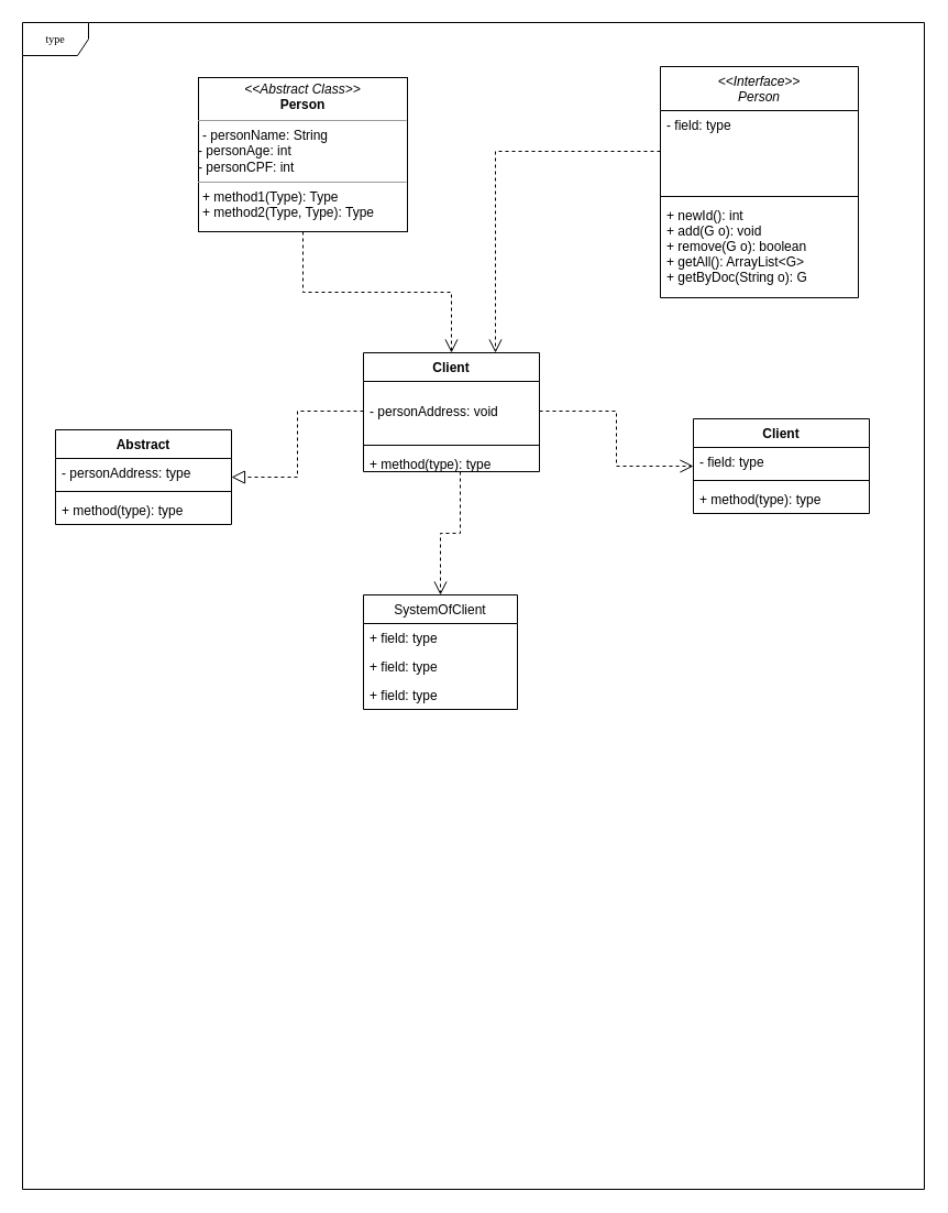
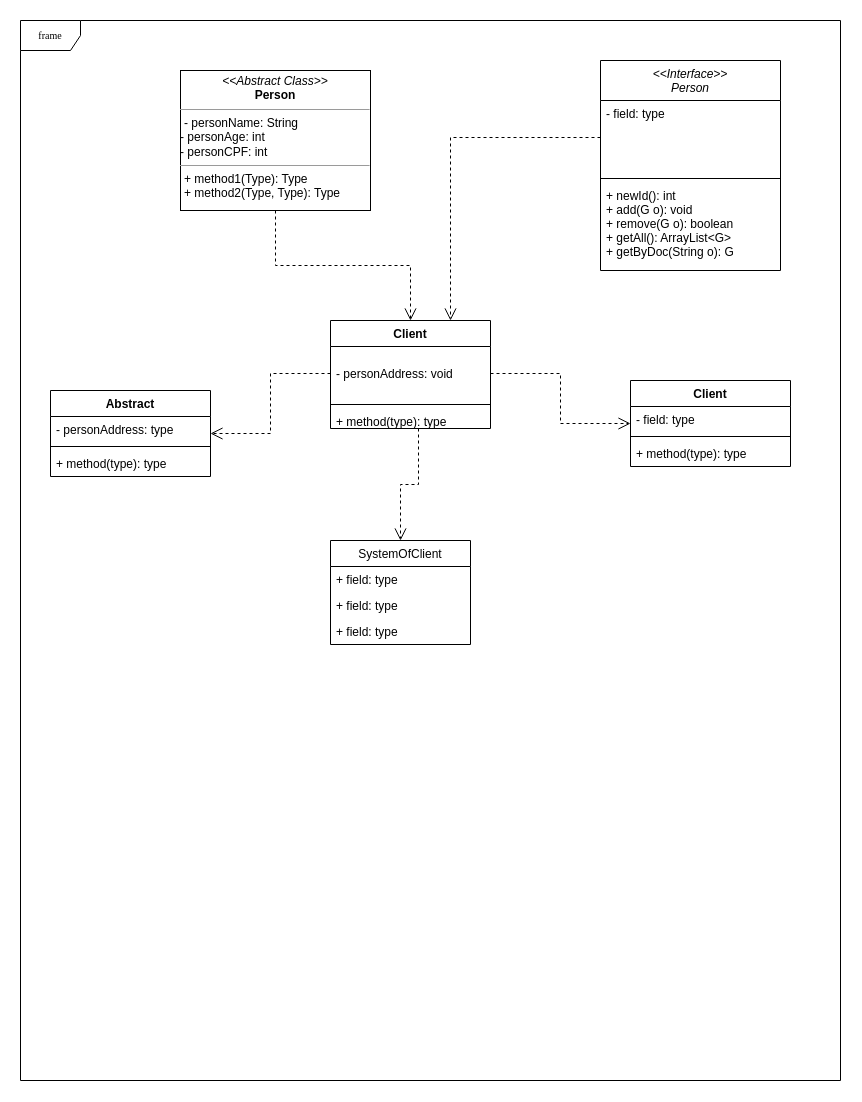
- <mxCell id="2" value="type" style="shape=umlFrame;whiteSpace=wrap;html=1;rounded=0;shadow=0;comic=0;labelBackgroundColor=none;strokeWidth=1;fontFamily=Verdana;fontSize=10;align=center;" parent="1" vertex="1"><mxGeometry x="20" y="20" width="820" height="1060" as="geometry" /></mxCell>
+ <mxCell id="2" value="frame" style="shape=umlFrame;whiteSpace=wrap;html=1;rounded=0;shadow=0;comic=0;labelBackgroundColor=none;strokeWidth=1;fontFamily=Verdana;fontSize=10;align=center;" parent="1" vertex="1"><mxGeometry x="20" y="20" width="820" height="1060" as="geometry" /></mxCell>
- <mxCell id="13" style="edgeStyle=orthogonalEdgeStyle;rounded=0;html=1;dashed=1;labelBackgroundColor=none;startFill=0;endArrow=block;endFill=0;endSize=10;fontFamily=Verdana;fontSize=10;" parent="1" source="15" target="9" edge="1"><mxGeometry relative="1" as="geometry"><Array as="points" /><mxPoint x="300" y="230" as="sourcePoint" /><mxPoint x="480" y="335" as="targetPoint" /></mxGeometry></mxCell>
+ <mxCell id="13" style="edgeStyle=orthogonalEdgeStyle;rounded=0;html=1;dashed=1;labelBackgroundColor=none;startFill=0;endArrow=open;endFill=0;endSize=10;fontFamily=Verdana;fontSize=10;" parent="1" source="15" target="9" edge="1"><mxGeometry relative="1" as="geometry"><Array as="points" /><mxPoint x="300" y="230" as="sourcePoint" /><mxPoint x="480" y="335" as="targetPoint" /></mxGeometry></mxCell>
